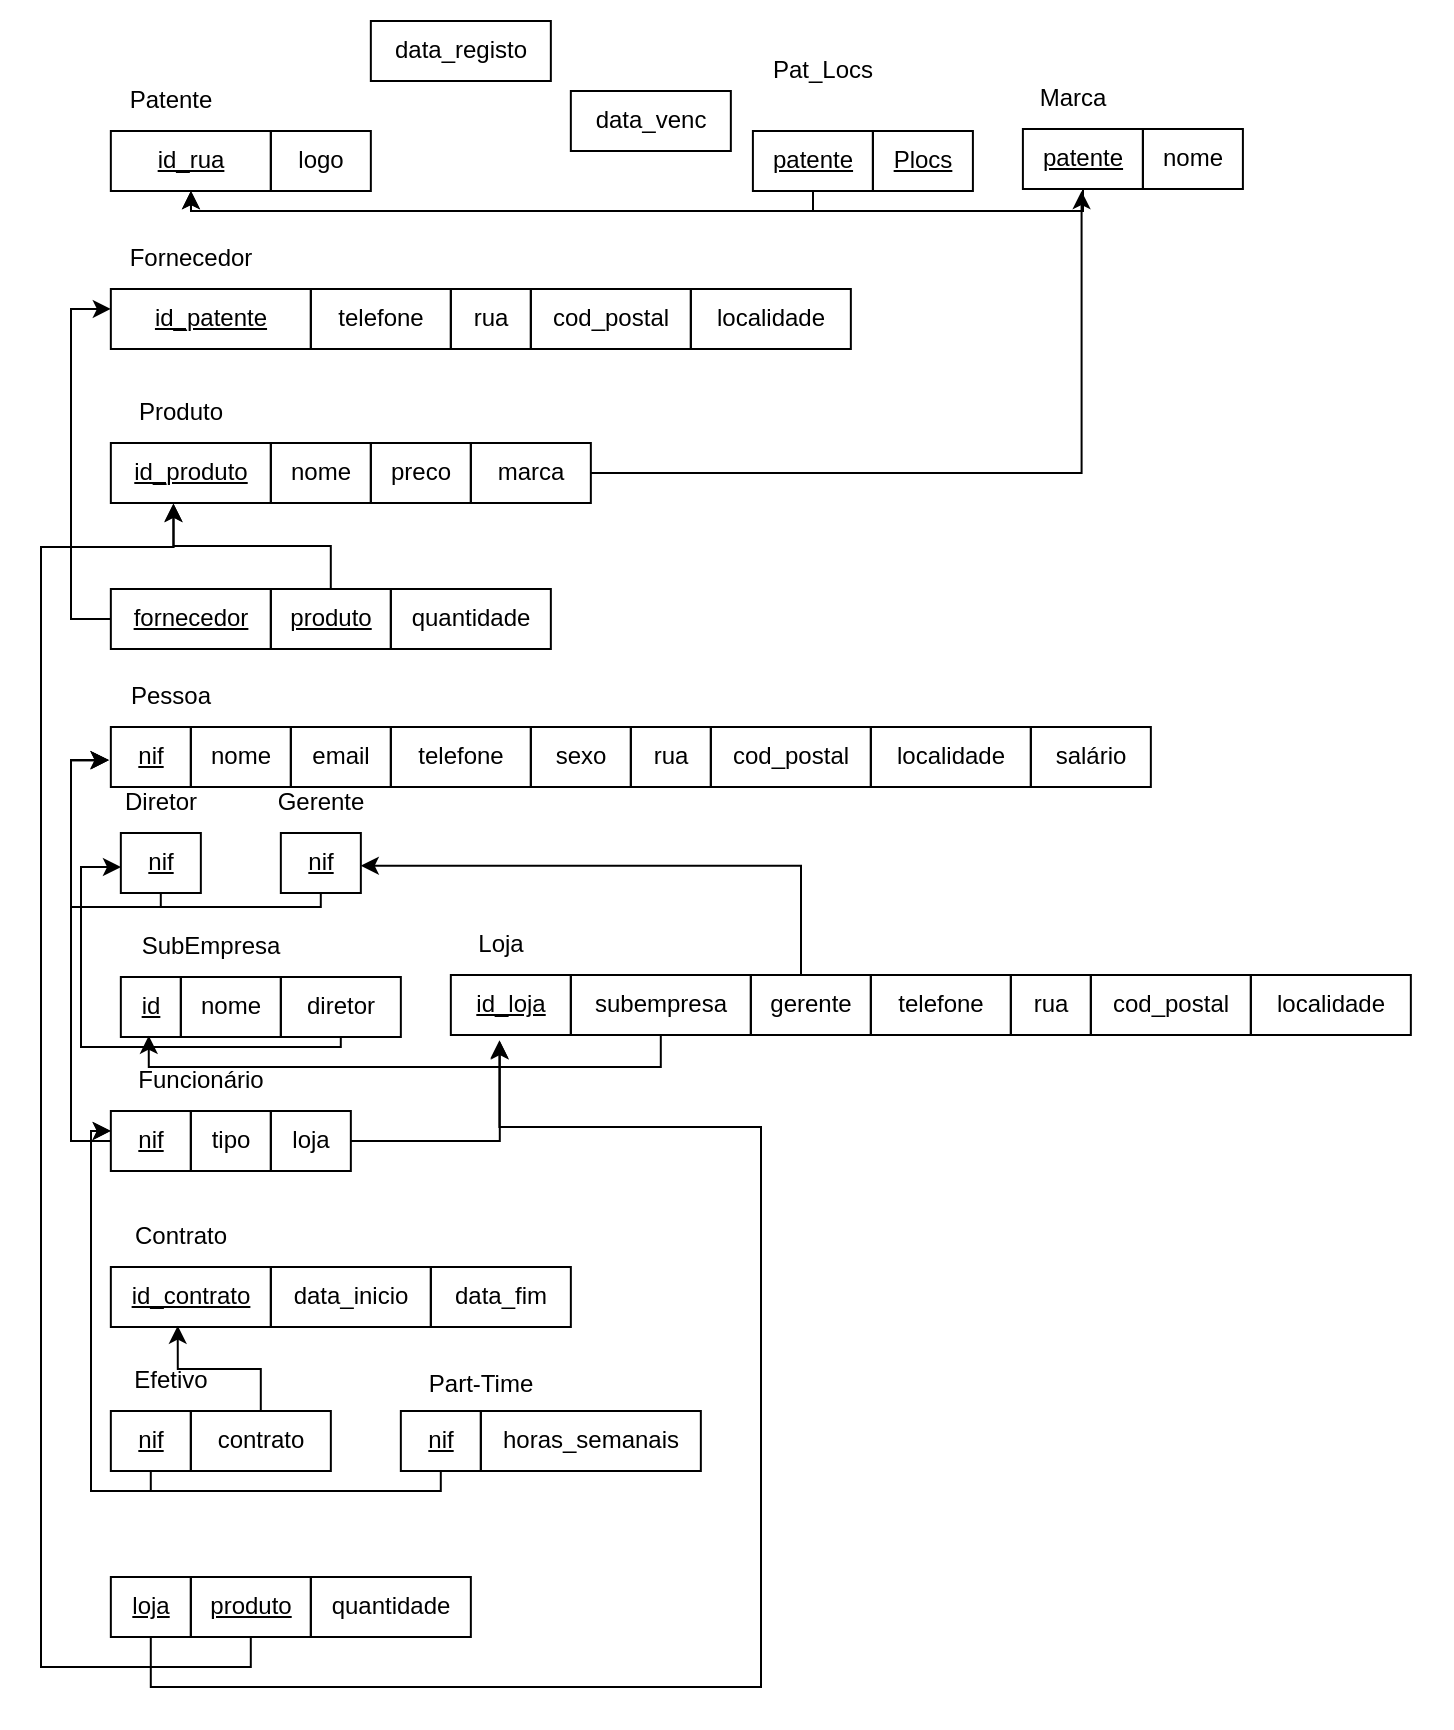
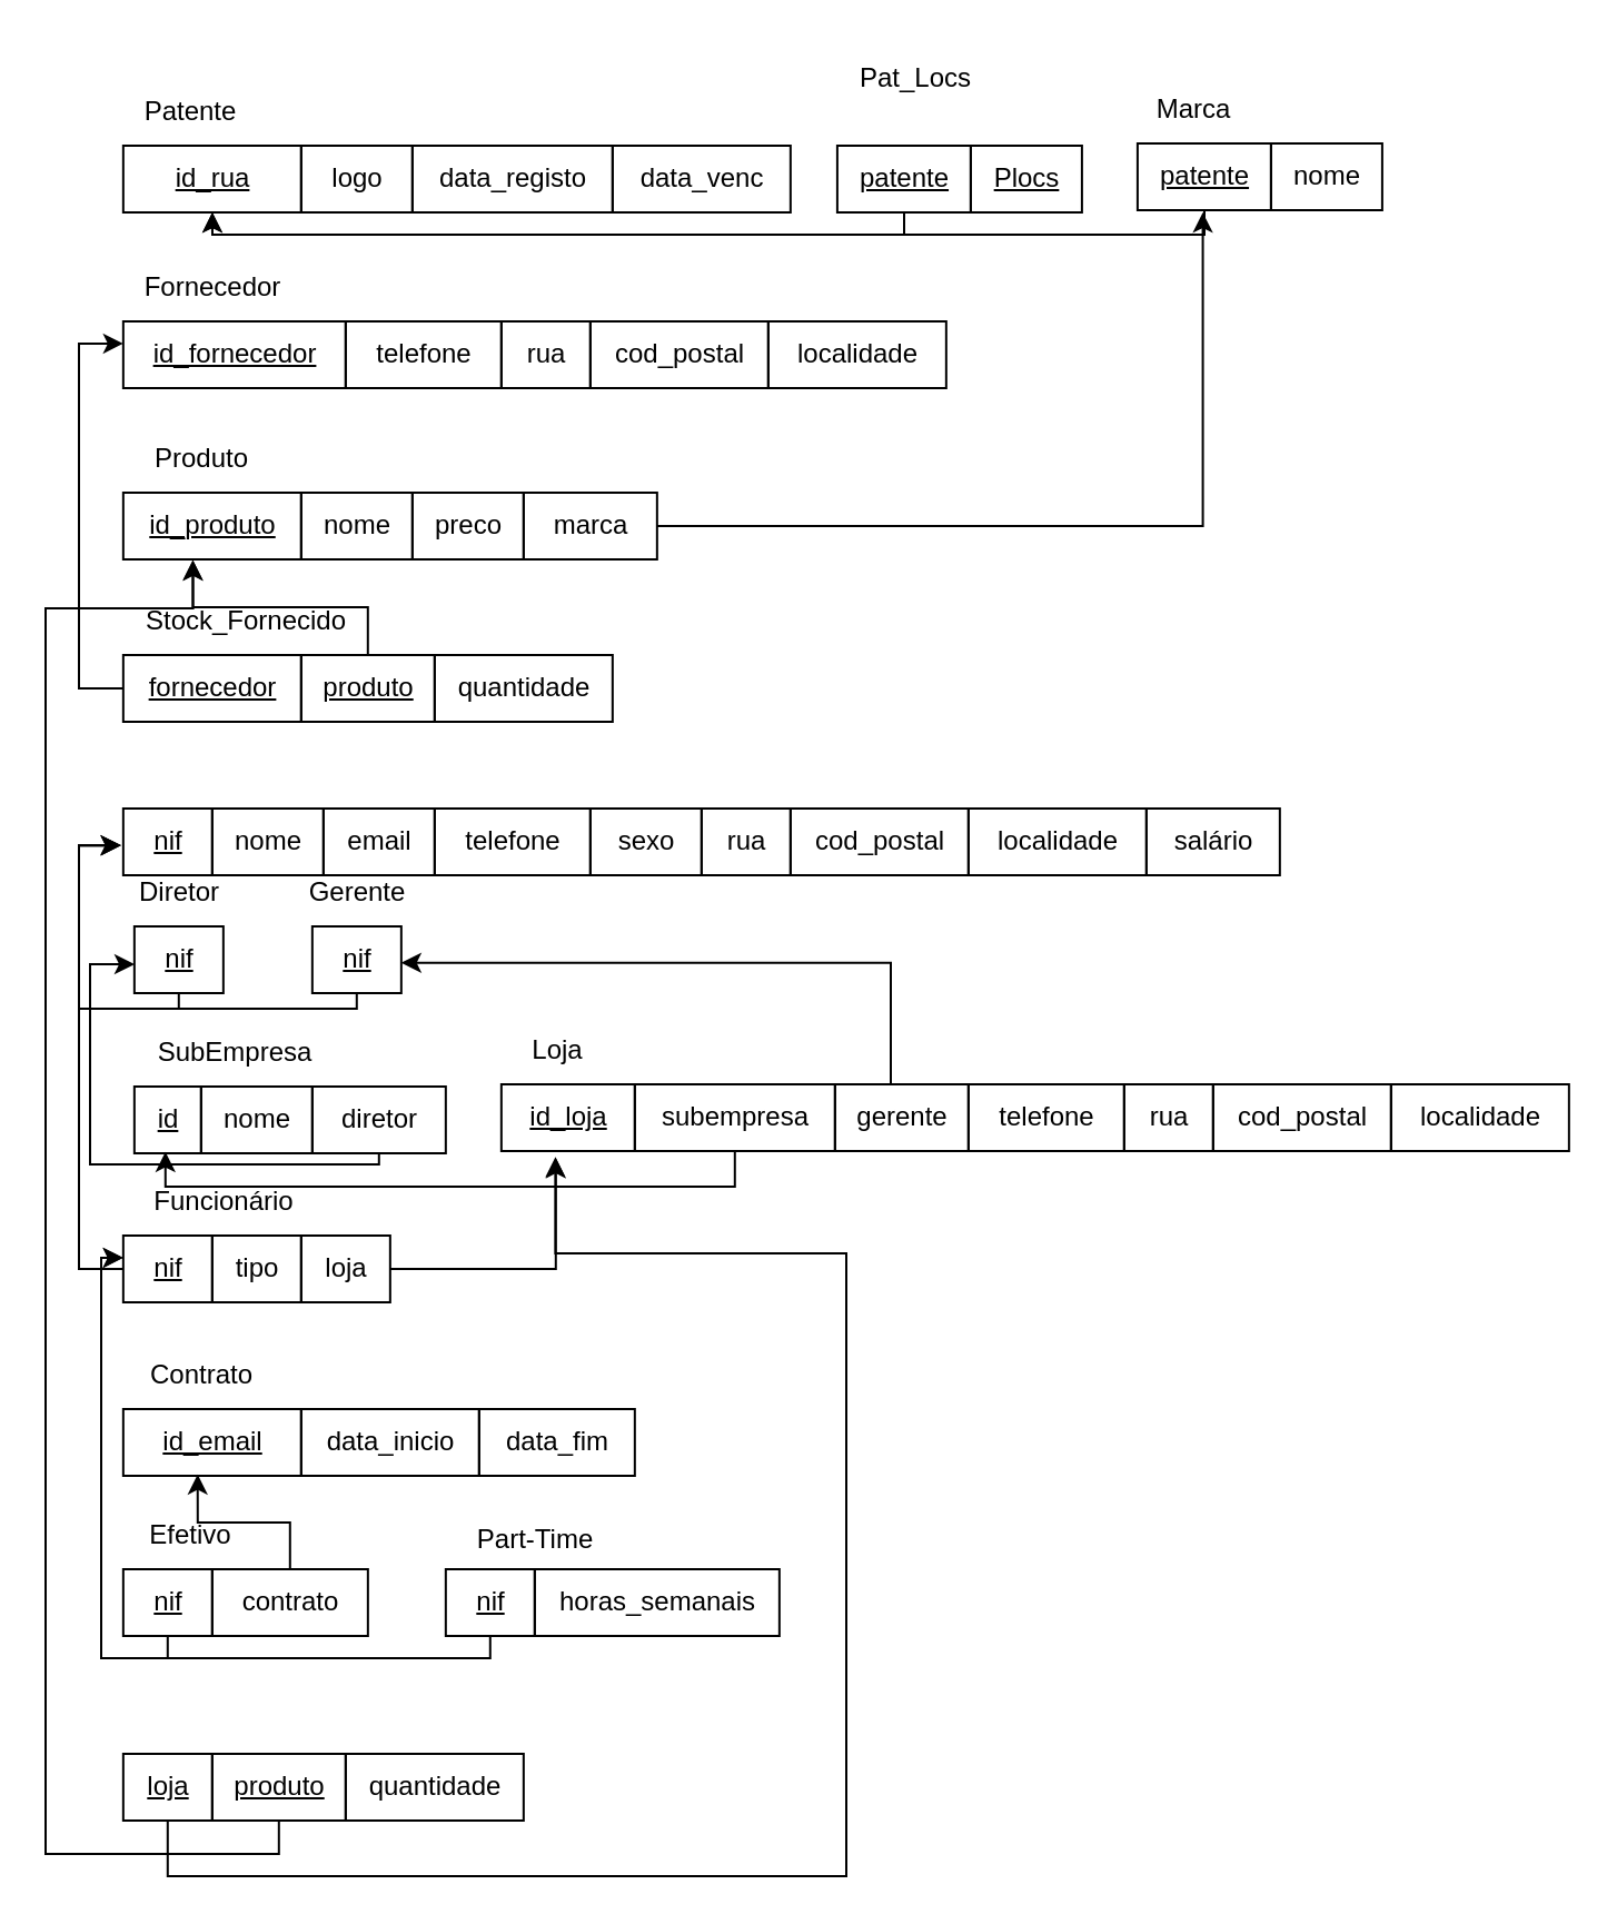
- <mxCell id="5" value="data_registo" style="text;html=1;align=center;verticalAlign=middle;resizable=0;points=[];autosize=1;strokeColor=default;fillColor=none;" parent="1" vertex="1"><mxGeometry x="184.92" y="10" width="90" height="30" as="geometry" /></mxCell>
+ <mxCell id="5" value="data_registo" style="text;html=1;align=center;verticalAlign=middle;resizable=0;points=[];autosize=1;strokeColor=default;fillColor=none;" parent="1" vertex="1"><mxGeometry x="184.92" y="65" width="90" height="30" as="geometry" /></mxCell>
- <mxCell id="6" value="data_venc" style="text;html=1;align=center;verticalAlign=middle;resizable=0;points=[];autosize=1;strokeColor=default;fillColor=none;" parent="1" vertex="1"><mxGeometry x="284.92" y="45" width="80" height="30" as="geometry" /></mxCell>
+ <mxCell id="6" value="data_venc" style="text;html=1;align=center;verticalAlign=middle;resizable=0;points=[];autosize=1;strokeColor=default;fillColor=none;" parent="1" vertex="1"><mxGeometry x="274.92" y="65" width="80" height="30" as="geometry" /></mxCell>
- <mxCell id="16" value="&lt;u&gt;id_patente&lt;/u&gt;" style="text;html=1;align=center;verticalAlign=middle;resizable=0;points=[];autosize=1;strokeColor=default;fillColor=none;" parent="1" vertex="1"><mxGeometry x="54.92" y="144" width="100" height="30" as="geometry" /></mxCell>
+ <mxCell id="16" value="&lt;u&gt;id_fornecedor&lt;/u&gt;" style="text;html=1;align=center;verticalAlign=middle;resizable=0;points=[];autosize=1;strokeColor=default;fillColor=none;" parent="1" vertex="1"><mxGeometry x="54.92" y="144" width="100" height="30" as="geometry" /></mxCell>
+ <mxCell id="27" value="Stock_Fornecido" style="text;html=1;align=center;verticalAlign=middle;resizable=0;points=[];autosize=1;strokeColor=none;fillColor=none;" parent="1" vertex="1"><mxGeometry x="54.92" y="264" width="110" height="30" as="geometry" /></mxCell>
- <mxCell id="33" value="Pessoa" style="text;html=1;align=center;verticalAlign=middle;resizable=0;points=[];autosize=1;strokeColor=none;fillColor=none;" parent="1" vertex="1"><mxGeometry x="54.92" y="333" width="60" height="30" as="geometry" /></mxCell>
- <mxCell id="52" value="&lt;u&gt;id_contrato&lt;/u&gt;" style="text;html=1;align=center;verticalAlign=middle;resizable=0;points=[];autosize=1;strokeColor=default;fillColor=none;" parent="1" vertex="1"><mxGeometry x="54.92" y="633" width="80" height="30" as="geometry" /></mxCell>
+ <mxCell id="52" value="&lt;u&gt;id_email&lt;/u&gt;" style="text;html=1;align=center;verticalAlign=middle;resizable=0;points=[];autosize=1;strokeColor=default;fillColor=none;" parent="1" vertex="1"><mxGeometry x="54.92" y="633" width="80" height="30" as="geometry" /></mxCell>
